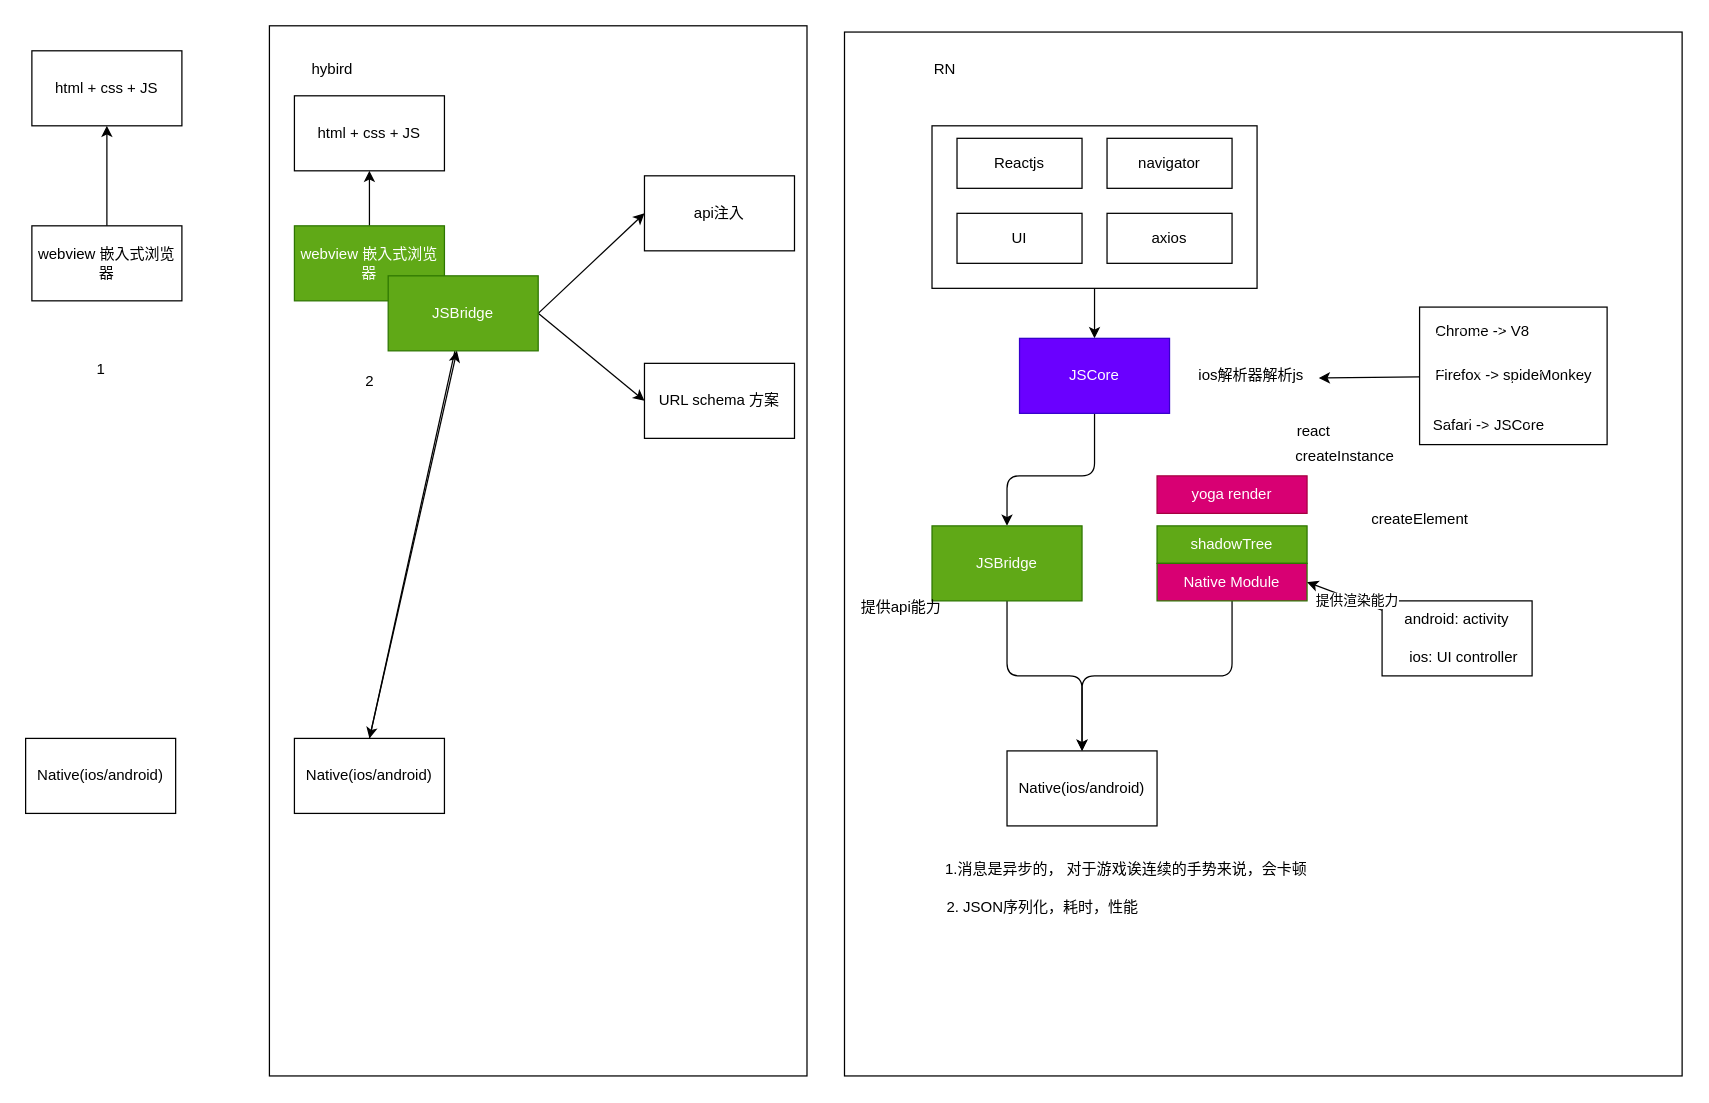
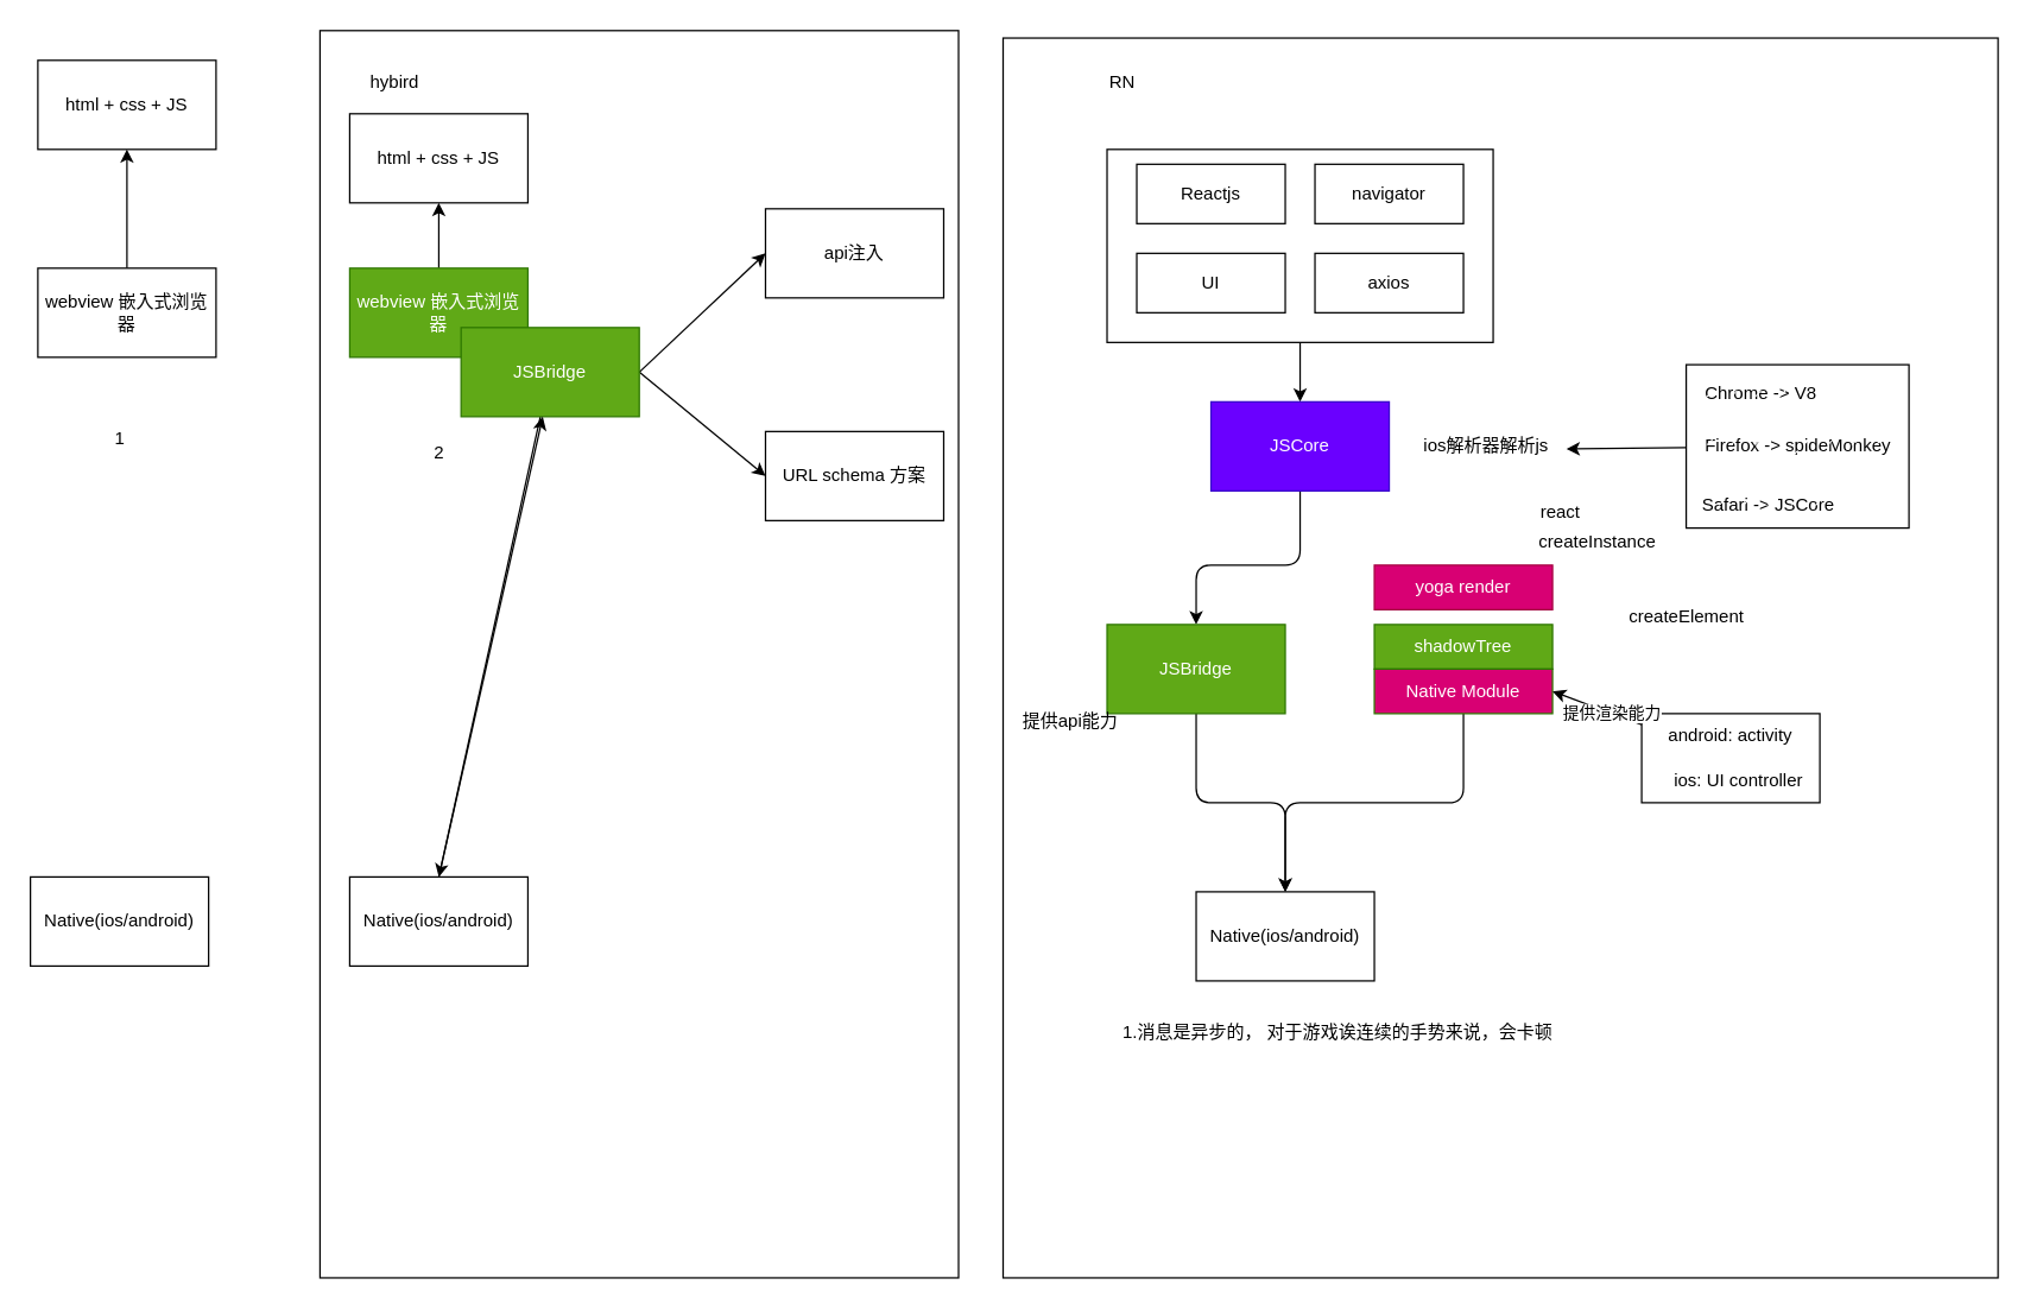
- <mxCell id="46" value="2. JSON序列化，耗时，性能" style="text;html=1;align=left;verticalAlign=middle;resizable=0;points=[];autosize=1;strokeColor=none;fillColor=none;" vertex="1" parent="1"><mxGeometry x="755" y="710" width="180" height="30" as="geometry" /></mxCell>
